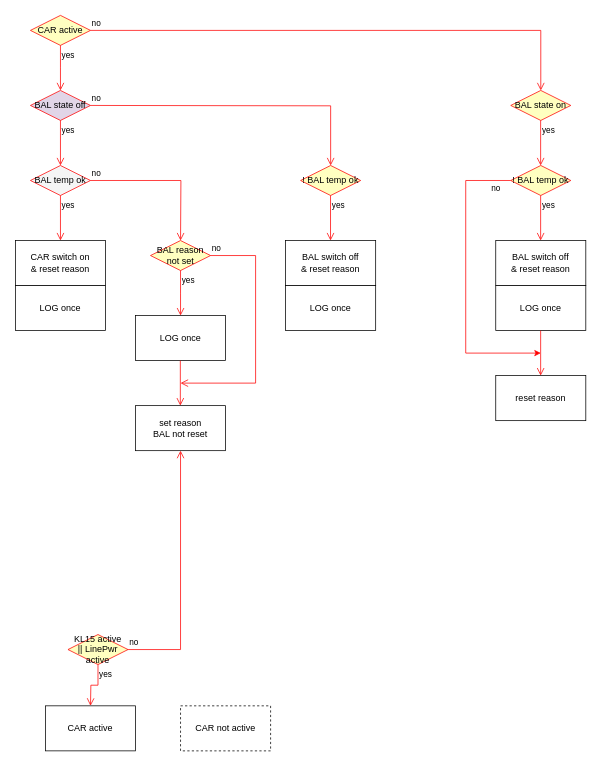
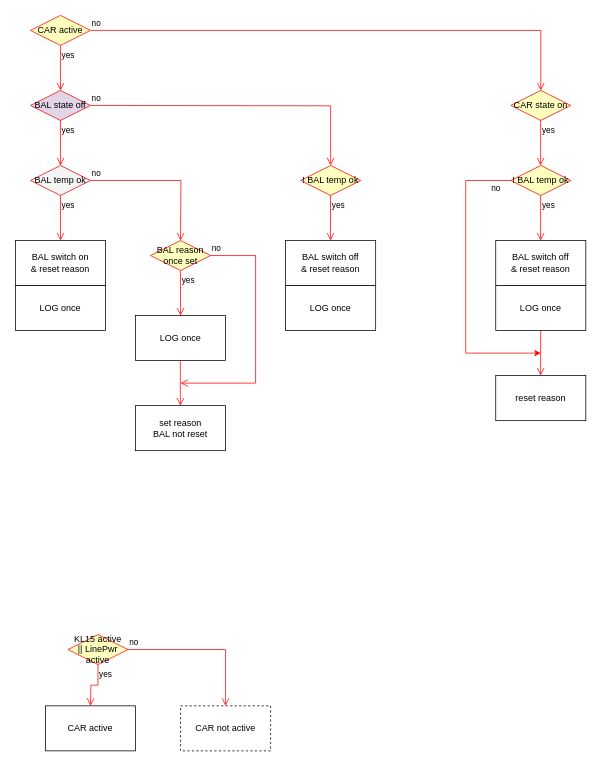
- <mxCell id="32" value="BAL state on" style="rhombus;whiteSpace=wrap;html=1;fillColor=#ffffc0;strokeColor=#ff0000;" vertex="1" parent="1"><mxGeometry x="680" y="120" width="80" height="40" as="geometry" /></mxCell>
+ <mxCell id="32" value="CAR state on" style="rhombus;whiteSpace=wrap;html=1;fillColor=#ffffc0;strokeColor=#ff0000;" vertex="1" parent="1"><mxGeometry x="680" y="120" width="80" height="40" as="geometry" /></mxCell>
- <mxCell id="25" value="BAL reason not set" style="rhombus;whiteSpace=wrap;html=1;fillColor=#ffffc0;strokeColor=#ff0000;" vertex="1" parent="1"><mxGeometry x="200" y="320" width="80" height="40" as="geometry" /></mxCell>
+ <mxCell id="25" value="BAL reason once set" style="rhombus;whiteSpace=wrap;html=1;fillColor=#ffffc0;strokeColor=#ff0000;" vertex="1" parent="1"><mxGeometry x="200" y="320" width="80" height="40" as="geometry" /></mxCell>
- <mxCell id="2" value="CAR switch on&lt;br&gt;&amp;amp; reset reason" style="rounded=0;whiteSpace=wrap;html=1;" vertex="1" parent="1"><mxGeometry x="20" y="320" width="120" height="60" as="geometry" /></mxCell>
+ <mxCell id="2" value="BAL switch on&lt;br&gt;&amp;amp; reset reason" style="rounded=0;whiteSpace=wrap;html=1;" vertex="1" parent="1"><mxGeometry x="20" y="320" width="120" height="60" as="geometry" /></mxCell>
- <mxCell id="13" value="no" style="edgeStyle=orthogonalEdgeStyle;html=1;align=left;verticalAlign=bottom;endArrow=open;endSize=8;strokeColor=#ff0000;rounded=0;comic=0;sketch=0;" edge="1" source="12" parent="1" target="8"><mxGeometry x="-1" relative="1" as="geometry"><mxPoint x="260" y="860" as="targetPoint" /></mxGeometry></mxCell>
+ <mxCell id="13" value="no" style="edgeStyle=orthogonalEdgeStyle;html=1;align=left;verticalAlign=bottom;endArrow=open;endSize=8;strokeColor=#ff0000;rounded=0;comic=0;sketch=0;entryX=0.5;entryY=0;entryDx=0;entryDy=0;" edge="1" source="12" parent="1" target="15"><mxGeometry x="-1" relative="1" as="geometry"><mxPoint x="260" y="860" as="targetPoint" /></mxGeometry></mxCell>
